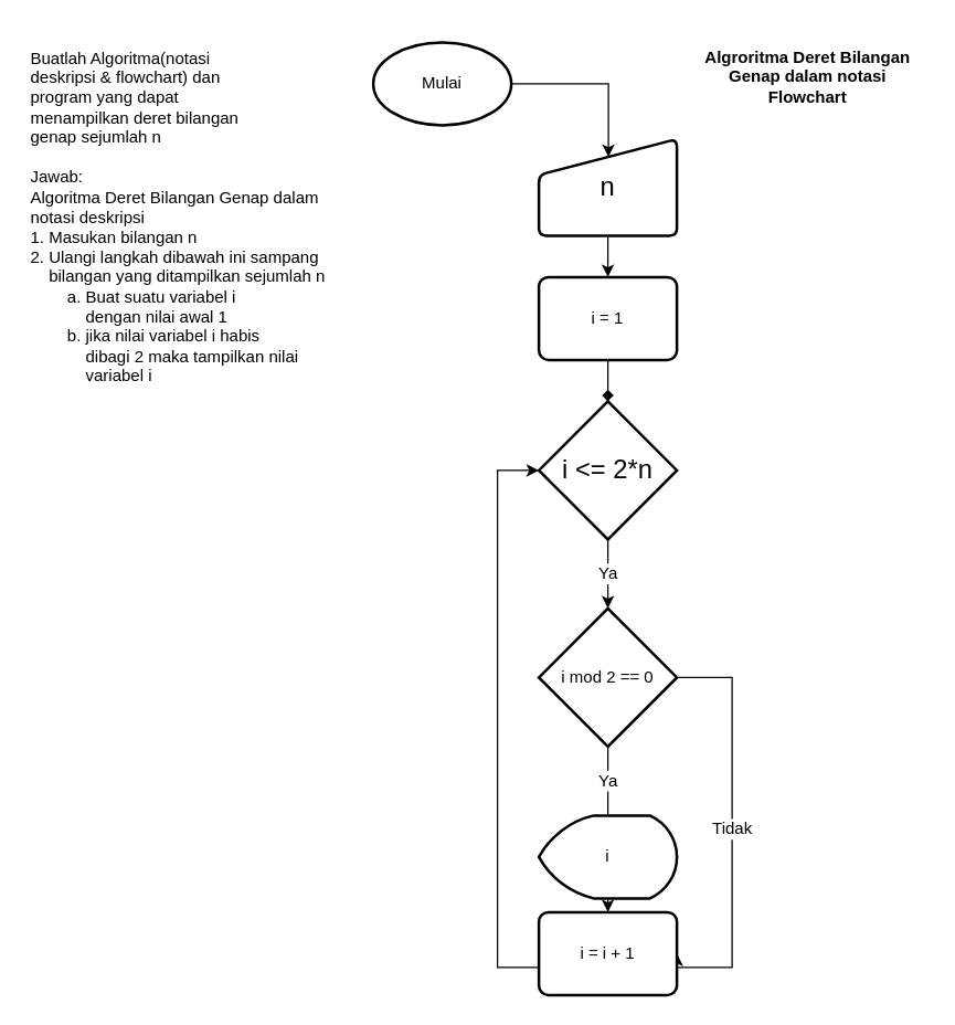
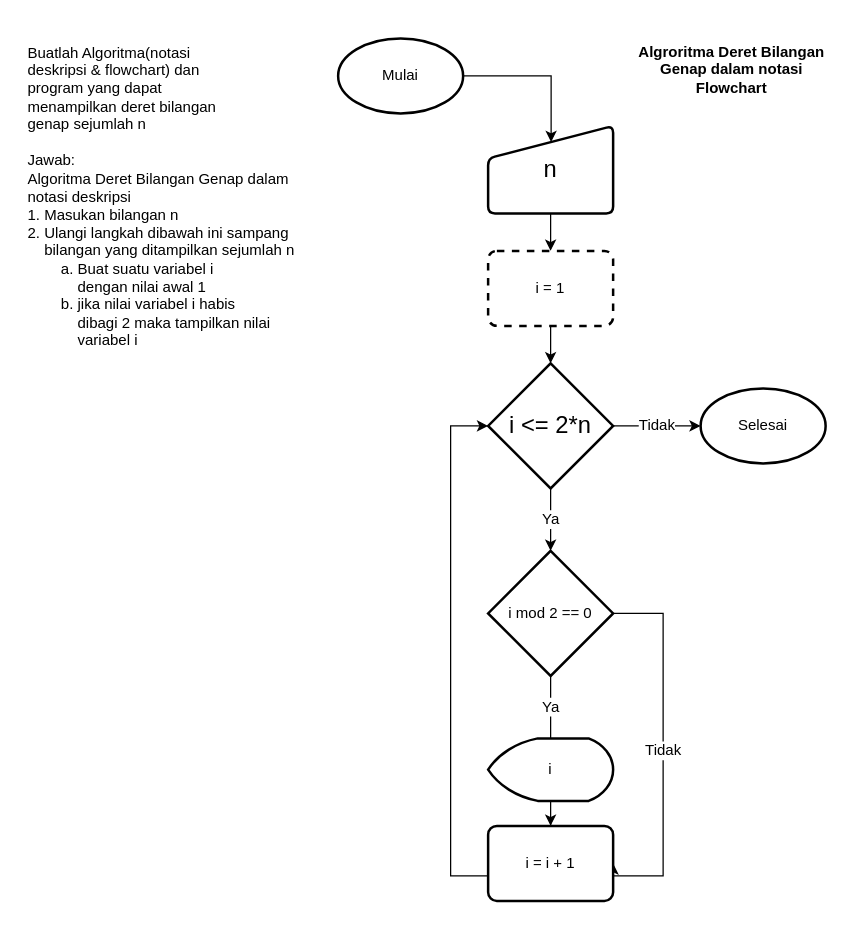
- <mxCell id="20" value="i = 1" style="rounded=1;whiteSpace=wrap;html=1;absoluteArcSize=1;arcSize=14;strokeWidth=2;fontSize=12;" parent="1" vertex="1"><mxGeometry x="390" y="200" width="100" height="60" as="geometry" /></mxCell>
+ <mxCell id="20" value="i = 1" style="rounded=1;whiteSpace=wrap;html=1;absoluteArcSize=1;arcSize=14;strokeWidth=2;fontSize=12;dashed=1;" parent="1" vertex="1"><mxGeometry x="390" y="200" width="100" height="60" as="geometry" /></mxCell>
- <mxCell id="19" value="" style="edgeStyle=orthogonalEdgeStyle;rounded=0;orthogonalLoop=1;jettySize=auto;html=1;fontSize=12;endArrow=diamond;" parent="1" source="20" target="10" edge="1"><mxGeometry relative="1" as="geometry" /></mxCell>
+ <mxCell id="19" value="" style="edgeStyle=orthogonalEdgeStyle;rounded=0;orthogonalLoop=1;jettySize=auto;html=1;fontSize=12;" parent="1" source="20" target="10" edge="1"><mxGeometry relative="1" as="geometry" /></mxCell>
+ <mxCell id="9" value="Tidak" style="edgeStyle=orthogonalEdgeStyle;rounded=0;orthogonalLoop=1;jettySize=auto;html=1;fontSize=12;" parent="1" source="10" target="16" edge="1"><mxGeometry relative="1" as="geometry" /></mxCell>
+ <mxCell id="16" value="Selesai" style="strokeWidth=2;html=1;shape=mxgraph.flowchart.start_1;whiteSpace=wrap;fontSize=12;" parent="1" vertex="1"><mxGeometry x="560" y="310" width="100" height="60" as="geometry" /></mxCell>
- <mxCell id="15" value="i" style="strokeWidth=2;html=1;shape=mxgraph.flowchart.display;whiteSpace=wrap;fontSize=12;" parent="1" vertex="1"><mxGeometry x="390" y="590" width="100" height="60" as="geometry" /></mxCell>
+ <mxCell id="15" value="i" style="strokeWidth=2;html=1;shape=mxgraph.flowchart.display;whiteSpace=wrap;fontSize=12;" parent="1" vertex="1"><mxGeometry x="390" y="590" width="100" height="50" as="geometry" /></mxCell>
